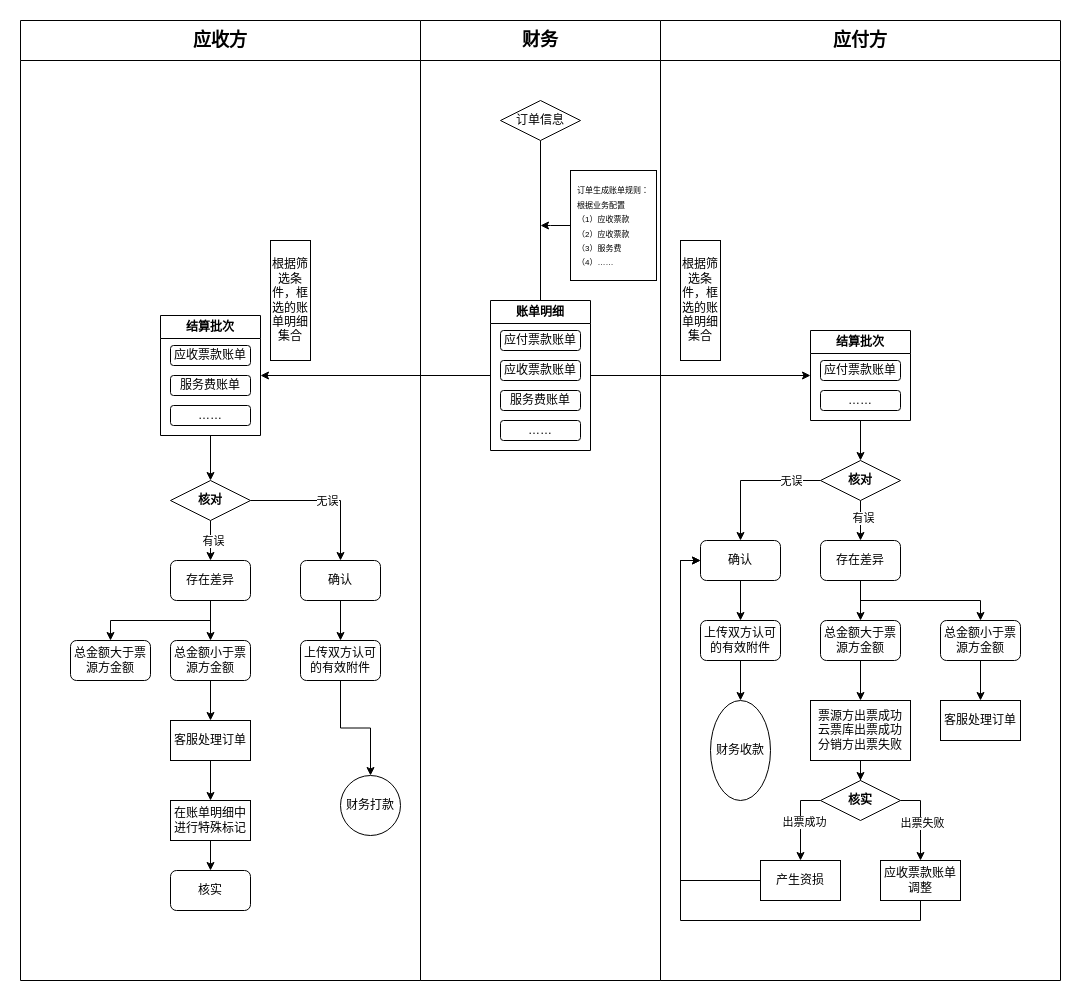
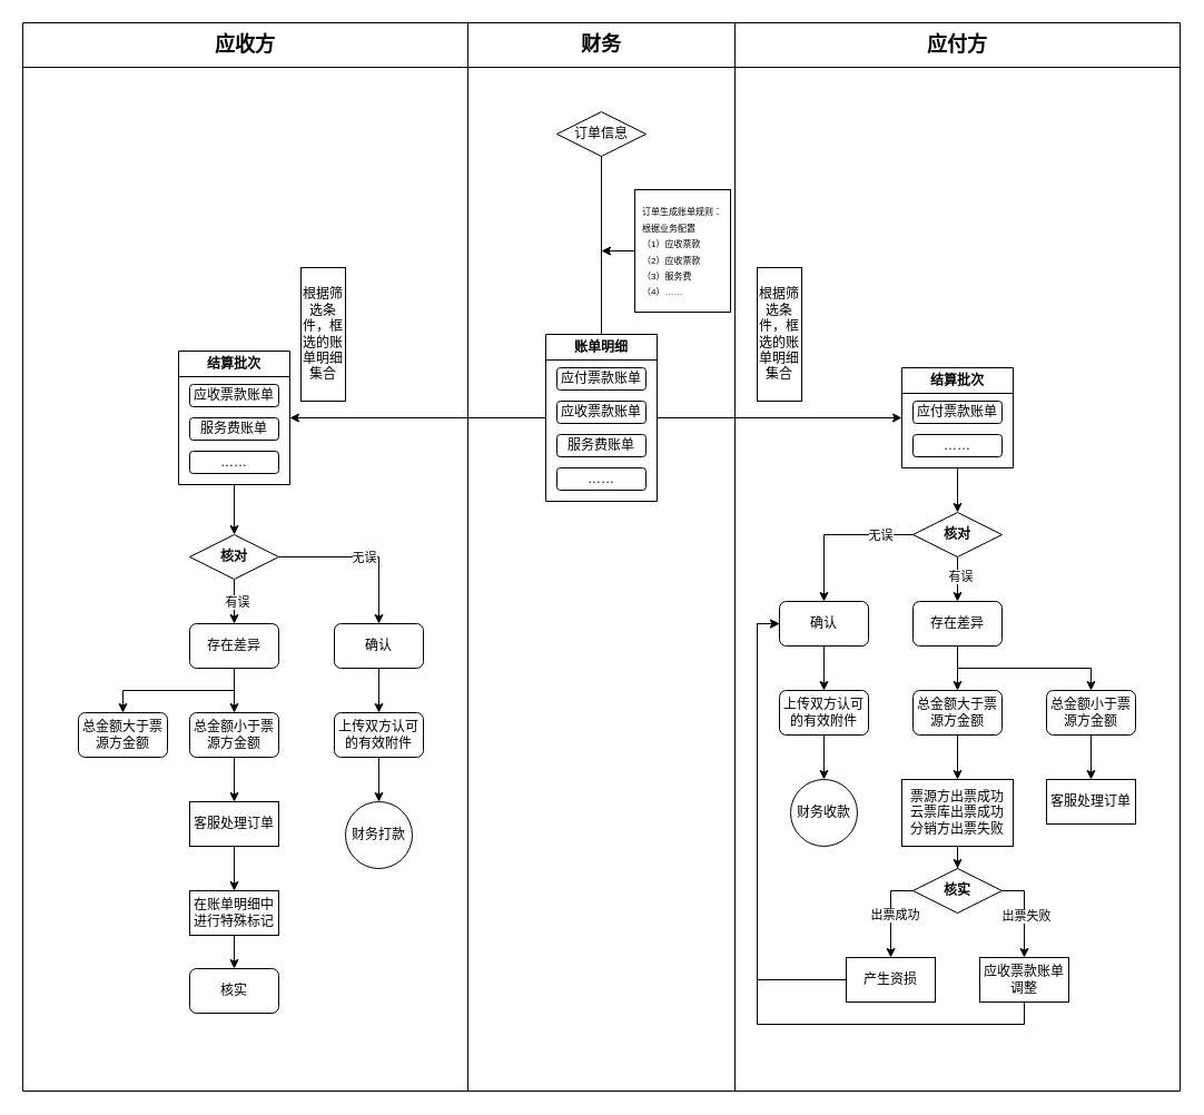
- <mxCell id="74" value="财务收款" style="ellipse;whiteSpace=wrap;html=1;aspect=fixed;" vertex="1" parent="40"><mxGeometry x="50" y="680" width="60" height="100" as="geometry" /></mxCell>
+ <mxCell id="74" value="财务收款" style="ellipse;whiteSpace=wrap;html=1;aspect=fixed;" vertex="1" parent="40"><mxGeometry x="50" y="680" width="60" height="60" as="geometry" /></mxCell>
- <mxCell id="29" value="财务打款" style="ellipse;whiteSpace=wrap;html=1;aspect=fixed;" vertex="1" parent="2"><mxGeometry x="320" y="755" width="60" height="60" as="geometry" /></mxCell>
+ <mxCell id="29" value="财务打款" style="ellipse;whiteSpace=wrap;html=1;aspect=fixed;" vertex="1" parent="2"><mxGeometry x="290" y="700" width="60" height="60" as="geometry" /></mxCell>
